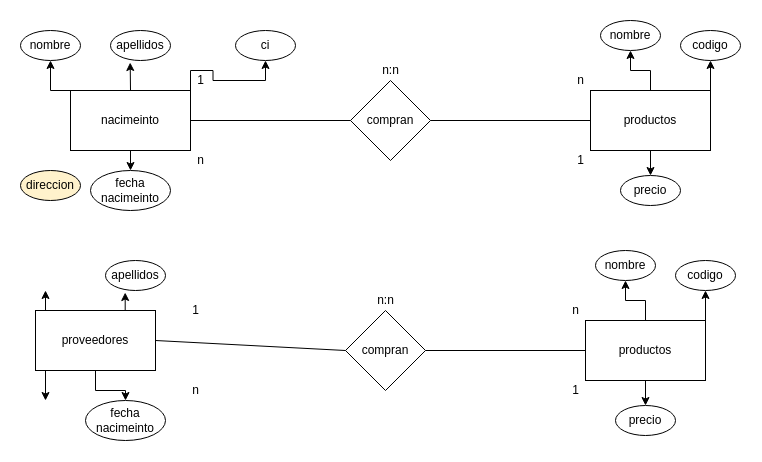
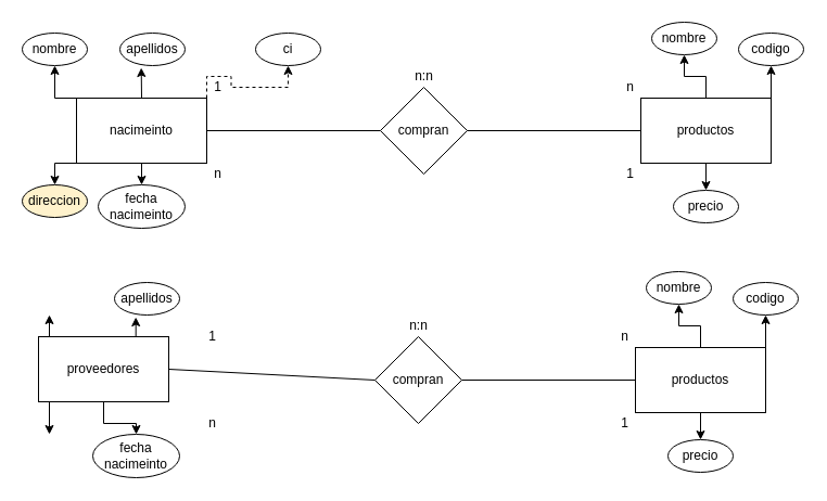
- <mxCell id="5" style="edgeStyle=orthogonalEdgeStyle;rounded=0;orthogonalLoop=1;jettySize=auto;html=1;exitX=1;exitY=0;exitDx=0;exitDy=0;entryX=0.5;entryY=1;entryDx=0;entryDy=0;" edge="1" parent="1" source="8" target="24"><mxGeometry relative="1" as="geometry" /></mxCell>
+ <mxCell id="5" style="edgeStyle=orthogonalEdgeStyle;rounded=0;orthogonalLoop=1;jettySize=auto;html=1;exitX=1;exitY=0;exitDx=0;exitDy=0;entryX=0.5;entryY=1;entryDx=0;entryDy=0;dashed=1;" edge="1" parent="1" source="8" target="24"><mxGeometry relative="1" as="geometry" /></mxCell>
+ <mxCell id="7" style="edgeStyle=orthogonalEdgeStyle;rounded=0;orthogonalLoop=1;jettySize=auto;html=1;exitX=0;exitY=1;exitDx=0;exitDy=0;entryX=0.5;entryY=0;entryDx=0;entryDy=0;" edge="1" parent="1" source="8" target="22"><mxGeometry relative="1" as="geometry" /></mxCell>
